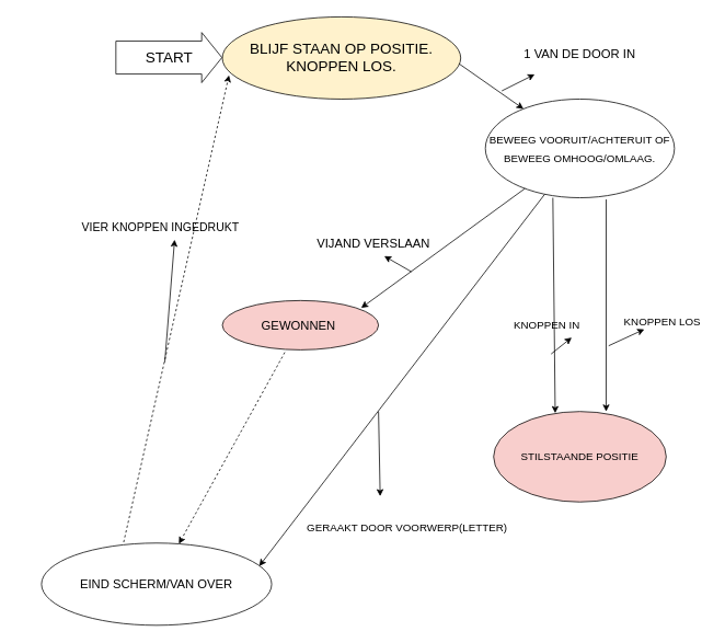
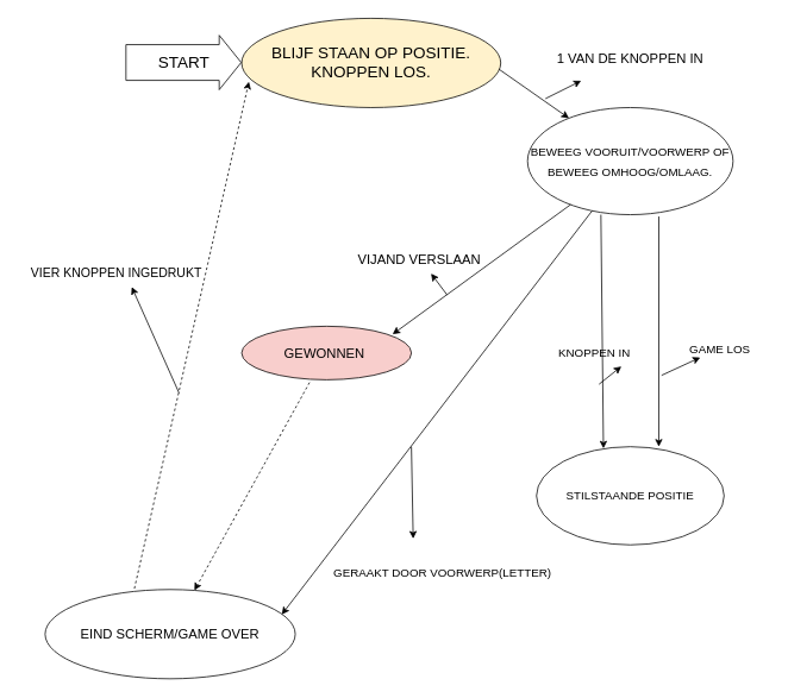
- <mxCell id="22" value="1 VAN DE DOOR IN" style="text;html=1;strokeColor=none;fillColor=none;align=center;verticalAlign=middle;whiteSpace=wrap;rounded=0;fontSize=15;" vertex="1" parent="1"><mxGeometry x="595" y="40" width="220" height="50" as="geometry" /></mxCell>
+ <mxCell id="22" value="1 VAN DE KNOPPEN IN" style="text;html=1;strokeColor=none;fillColor=none;align=center;verticalAlign=middle;whiteSpace=wrap;rounded=0;fontSize=15;" vertex="1" parent="1"><mxGeometry x="595" y="40" width="220" height="50" as="geometry" /></mxCell>
- <mxCell id="5" value="&lt;font style=&quot;font-size: 13px&quot;&gt;BEWEEG VOORUIT/ACHTERUIT OF BEWEEG OMHOOG/OMLAAG&lt;/font&gt;&lt;font style=&quot;font-size: 13px&quot;&gt;.&lt;/font&gt;" style="ellipse;whiteSpace=wrap;html=1;fontSize=18;" vertex="1" parent="1"><mxGeometry x="590" y="120" width="230" height="120" as="geometry" /></mxCell>
+ <mxCell id="5" value="&lt;font style=&quot;font-size: 13px&quot;&gt;BEWEEG VOORUIT/VOORWERP OF BEWEEG OMHOOG/OMLAAG&lt;/font&gt;&lt;font style=&quot;font-size: 13px&quot;&gt;.&lt;/font&gt;" style="ellipse;whiteSpace=wrap;html=1;fontSize=18;" vertex="1" parent="1"><mxGeometry x="590" y="120" width="230" height="120" as="geometry" /></mxCell>
- <mxCell id="25" value="&lt;font style=&quot;font-size: 14px&quot;&gt;VIER KNOPPEN INGEDRUKT&lt;/font&gt;" style="text;html=1;strokeColor=none;fillColor=none;align=center;verticalAlign=middle;whiteSpace=wrap;rounded=0;fontSize=15;" vertex="1" parent="1"><mxGeometry x="85" y="260" width="220" height="30" as="geometry" /></mxCell>
+ <mxCell id="25" value="&lt;font style=&quot;font-size: 14px&quot;&gt;VIER KNOPPEN INGEDRUKT&lt;/font&gt;" style="text;html=1;strokeColor=none;fillColor=none;align=center;verticalAlign=middle;whiteSpace=wrap;rounded=0;fontSize=15;" vertex="1" parent="1"><mxGeometry x="20" y="290" width="220" height="30" as="geometry" /></mxCell>
- <mxCell id="20" value="VIJAND VERSLAAN" style="text;html=1;strokeColor=none;fillColor=none;align=center;verticalAlign=middle;whiteSpace=wrap;rounded=0;fontSize=15;" vertex="1" parent="1"><mxGeometry x="329" y="280" width="250" height="30" as="geometry" /></mxCell>
+ <mxCell id="20" value="VIJAND VERSLAAN" style="text;html=1;strokeColor=none;fillColor=none;align=center;verticalAlign=middle;whiteSpace=wrap;rounded=0;fontSize=15;" vertex="1" parent="1"><mxGeometry x="344" y="275" width="250" height="30" as="geometry" /></mxCell>
- <mxCell id="9" value="KNOPPEN LOS" style="text;html=1;align=center;verticalAlign=middle;resizable=0;points=[];autosize=1;strokeColor=none;fillColor=none;fontSize=13;" vertex="1" parent="1"><mxGeometry x="750" y="380" width="110" height="20" as="geometry" /></mxCell>
+ <mxCell id="9" value="GAME LOS" style="text;html=1;align=center;verticalAlign=middle;resizable=0;points=[];autosize=1;strokeColor=none;fillColor=none;fontSize=13;" vertex="1" parent="1"><mxGeometry x="750" y="380" width="110" height="20" as="geometry" /></mxCell>
- <mxCell id="6" value="STILSTAANDE POSITIE" style="ellipse;whiteSpace=wrap;html=1;fontSize=13;fillColor=#f8cecc;" vertex="1" parent="1"><mxGeometry x="600" y="500" width="210" height="110" as="geometry" /></mxCell>
+ <mxCell id="6" value="STILSTAANDE POSITIE" style="ellipse;whiteSpace=wrap;html=1;fontSize=13;" vertex="1" parent="1"><mxGeometry x="600" y="500" width="210" height="110" as="geometry" /></mxCell>
- <mxCell id="13" value="&lt;font style=&quot;font-size: 15px&quot;&gt;EIND SCHERM/VAN OVER&lt;br&gt;&lt;/font&gt;" style="ellipse;whiteSpace=wrap;html=1;fontSize=13;" vertex="1" parent="1"><mxGeometry x="50" y="660" width="280" height="100" as="geometry" /></mxCell>
+ <mxCell id="13" value="&lt;font style=&quot;font-size: 15px&quot;&gt;EIND SCHERM/GAME OVER&lt;br&gt;&lt;/font&gt;" style="ellipse;whiteSpace=wrap;html=1;fontSize=13;" vertex="1" parent="1"><mxGeometry x="50" y="660" width="280" height="100" as="geometry" /></mxCell>
